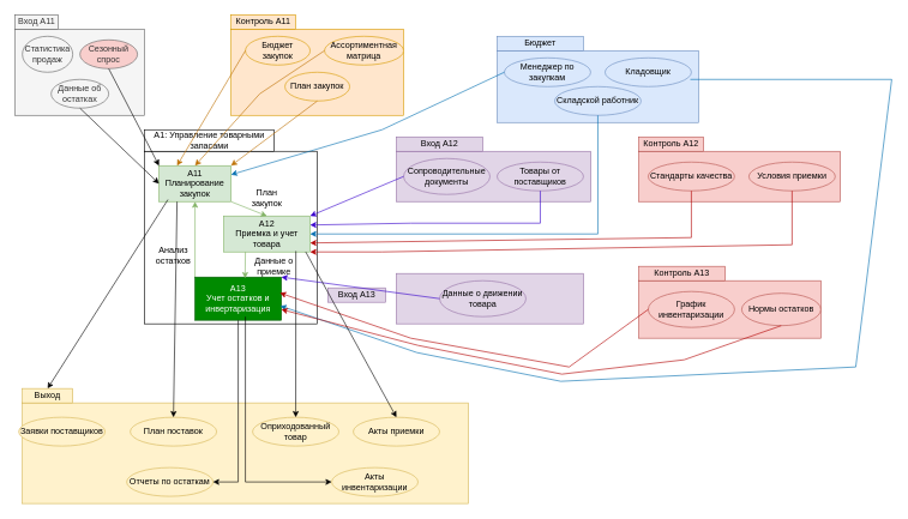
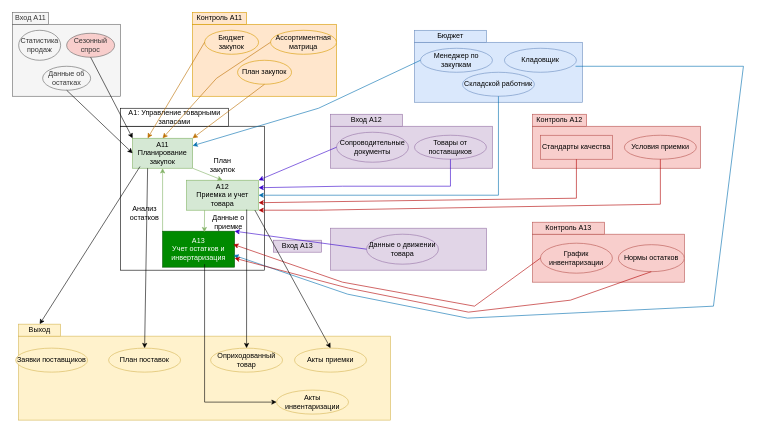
- <mxCell id="28" value="Стандарты качества" style="ellipse;whiteSpace=wrap;html=1;fillColor=#f8cecc;strokeColor=#b85450;" parent="1" vertex="1"><mxGeometry x="900" y="225" width="120" height="40" as="geometry" /></mxCell>
+ <mxCell id="28" value="Стандарты качества" style="whiteSpace=wrap;html=1;fillColor=#f8cecc;strokeColor=#b85450;rounded=0;" parent="1" vertex="1"><mxGeometry x="900" y="225" width="120" height="40" as="geometry" /></mxCell>
- <mxCell id="70" value="" style="endArrow=classic;html=1;rounded=0;exitX=0.5;exitY=1;exitDx=0;exitDy=0;entryX=1;entryY=0.5;entryDx=0;entryDy=0;" parent="1" source="16" target="42" edge="1"><mxGeometry width="50" height="50" relative="1" as="geometry"><mxPoint x="240" y="840" as="sourcePoint" /><mxPoint x="290" y="790" as="targetPoint" /><Array as="points"><mxPoint x="330" y="670" /></Array></mxGeometry></mxCell>
- <mxCell id="42" value="Отчеты по остаткам" style="ellipse;whiteSpace=wrap;html=1;fillColor=#fff2cc;strokeColor=#d6b656;" parent="1" vertex="1"><mxGeometry x="175" y="650" width="120" height="40" as="geometry" /></mxCell>
